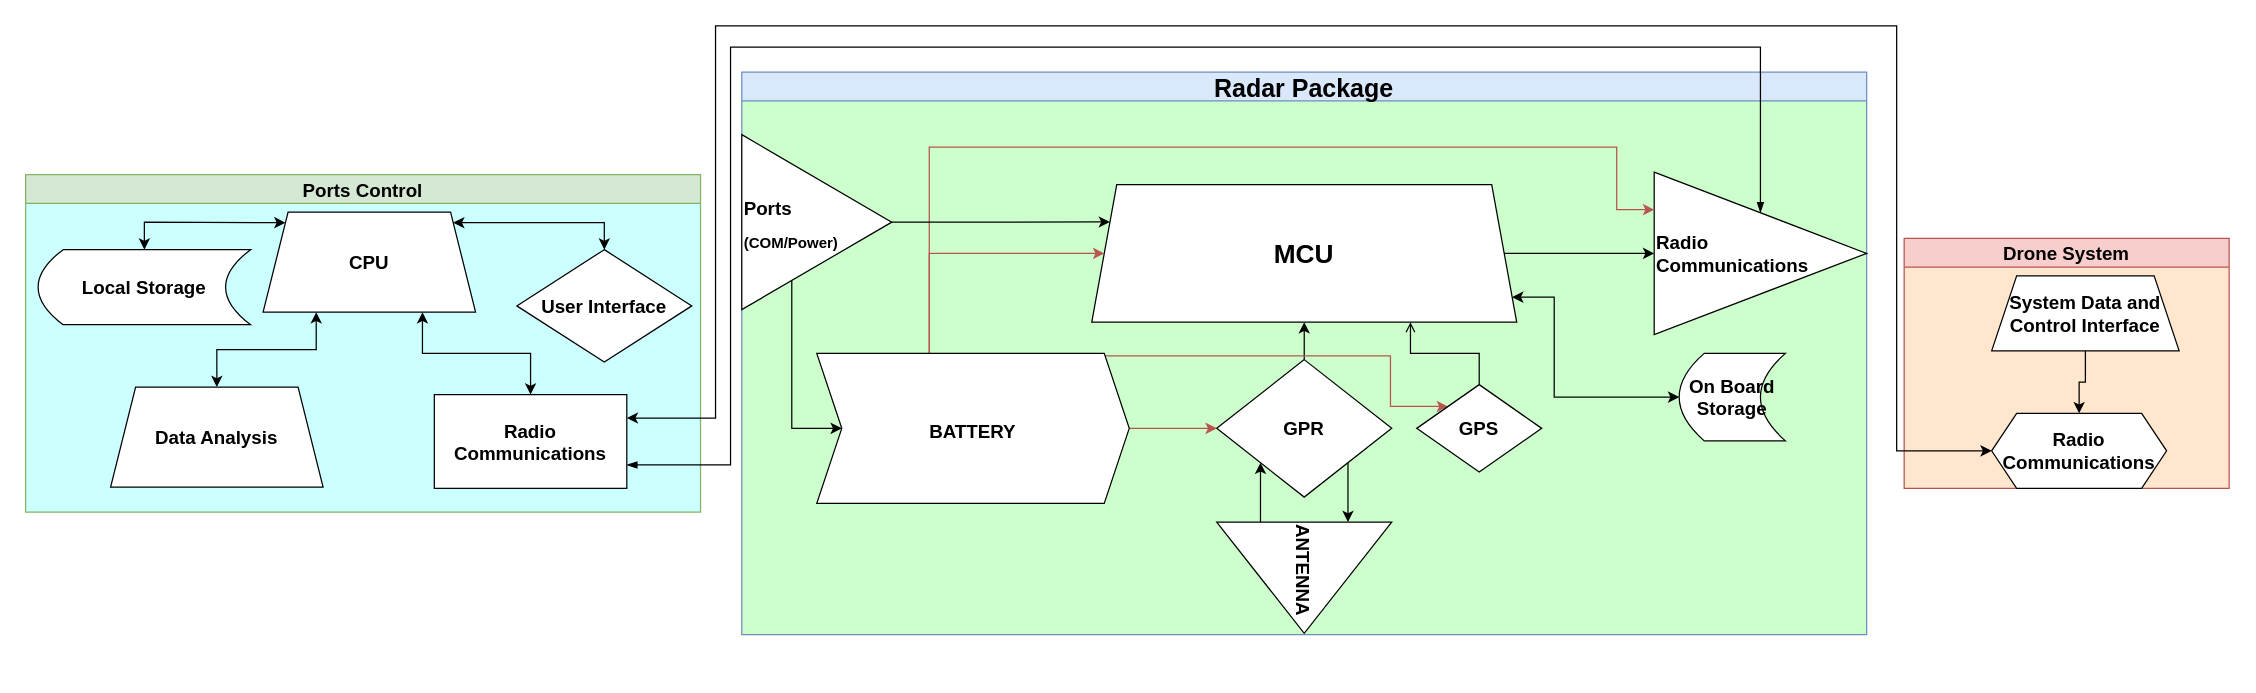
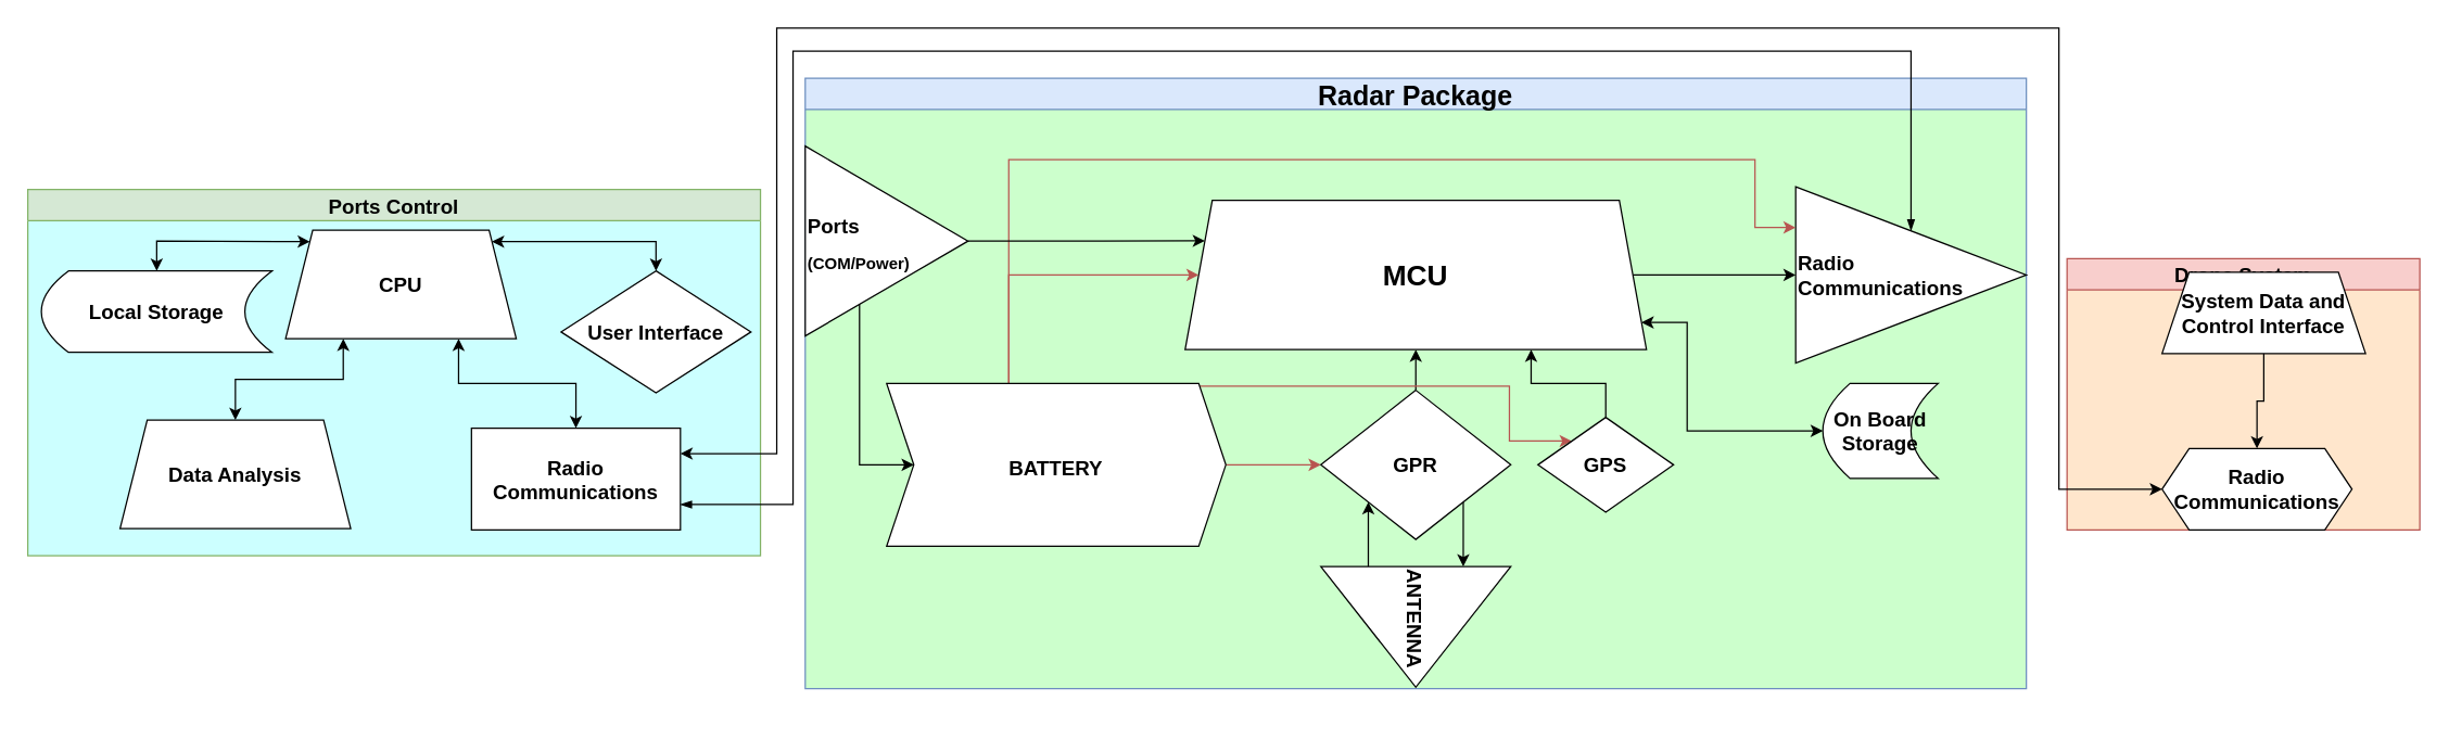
- <mxCell id="26" value="&lt;b&gt;System Data and Control Interface&lt;/b&gt;" style="shape=trapezoid;perimeter=trapezoidPerimeter;whiteSpace=wrap;html=1;fixedSize=1;fontSize=15;fillColor=#FFFFFF;gradientColor=none;" vertex="1" parent="23"><mxGeometry x="70" y="30" width="150" height="60" as="geometry" /></mxCell>
+ <mxCell id="26" value="&lt;b&gt;System Data and Control Interface&lt;/b&gt;" style="shape=trapezoid;perimeter=trapezoidPerimeter;whiteSpace=wrap;html=1;fixedSize=1;fontSize=15;fillColor=#FFFFFF;gradientColor=none;" vertex="1" parent="23"><mxGeometry x="70" y="10" width="150" height="60" as="geometry" /></mxCell>
- <mxCell id="20" style="edgeStyle=orthogonalEdgeStyle;rounded=0;orthogonalLoop=1;jettySize=auto;html=1;entryX=0.75;entryY=1;entryDx=0;entryDy=0;fontSize=15;startArrow=none;startFill=0;endArrow=open;" edge="1" parent="2" source="21" target="11"><mxGeometry relative="1" as="geometry" /></mxCell>
+ <mxCell id="20" style="edgeStyle=orthogonalEdgeStyle;rounded=0;orthogonalLoop=1;jettySize=auto;html=1;entryX=0.75;entryY=1;entryDx=0;entryDy=0;fontSize=15;startArrow=none;startFill=0;" edge="1" parent="2" source="21" target="11"><mxGeometry relative="1" as="geometry" /></mxCell>
